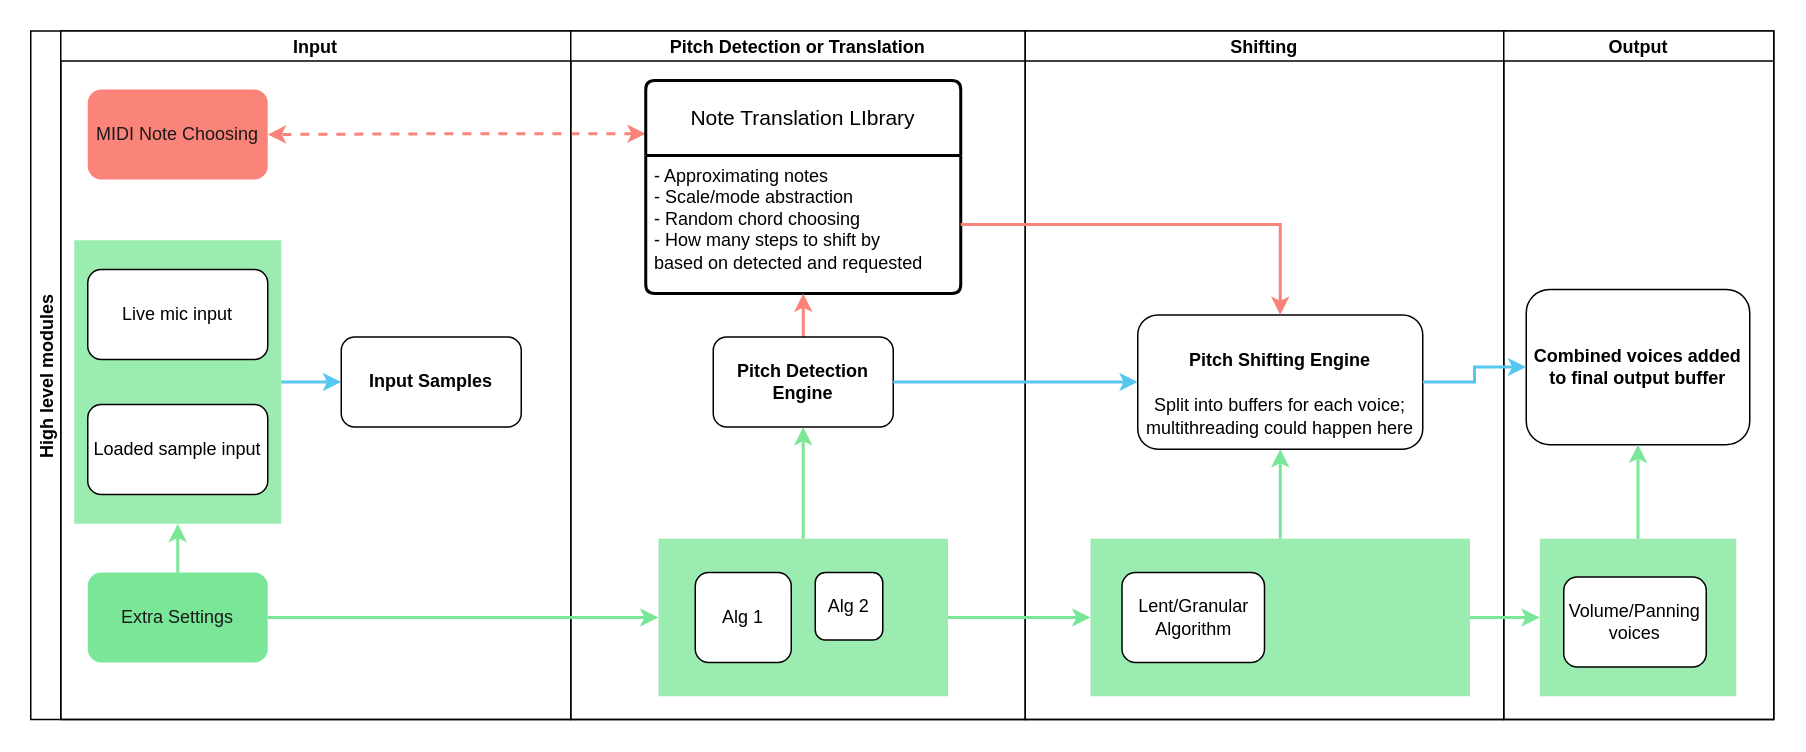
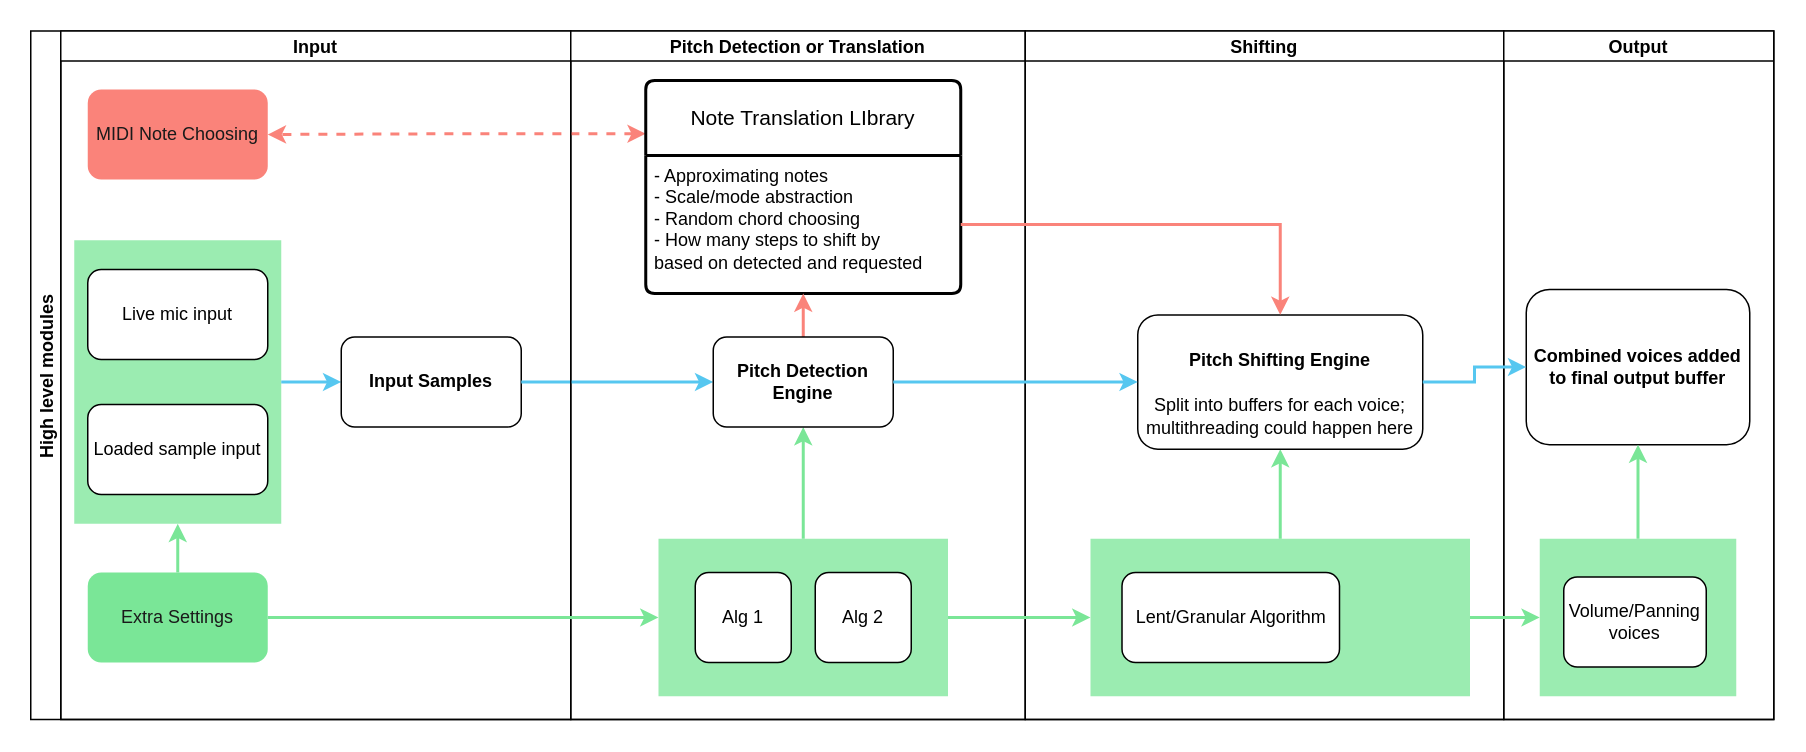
+ <mxCell id="13" style="edgeStyle=orthogonalEdgeStyle;rounded=0;orthogonalLoop=1;jettySize=auto;html=1;exitX=1;exitY=0.5;exitDx=0;exitDy=0;entryX=0;entryY=0.5;entryDx=0;entryDy=0;fillColor=#1ba1e2;strokeColor=#56C7F0;strokeWidth=2;" parent="2" source="8" target="20" edge="1"><mxGeometry relative="1" as="geometry" /></mxCell>
- <mxCell id="22" value="Alg 2" style="rounded=1;whiteSpace=wrap;html=1;" parent="14" vertex="1"><mxGeometry x="163" y="361" width="45" height="45" as="geometry" /></mxCell>
+ <mxCell id="22" value="Alg 2" style="rounded=1;whiteSpace=wrap;html=1;" parent="14" vertex="1"><mxGeometry x="163" y="361" width="64" height="60" as="geometry" /></mxCell>
- <mxCell id="27" value="Lent/Granular Algorithm" style="rounded=1;whiteSpace=wrap;html=1;" parent="23" vertex="1"><mxGeometry x="64.5" y="361" width="95" height="60" as="geometry" /></mxCell>
+ <mxCell id="27" value="Lent/Granular Algorithm" style="rounded=1;whiteSpace=wrap;html=1;" parent="23" vertex="1"><mxGeometry x="64.5" y="361" width="145" height="60" as="geometry" /></mxCell>
